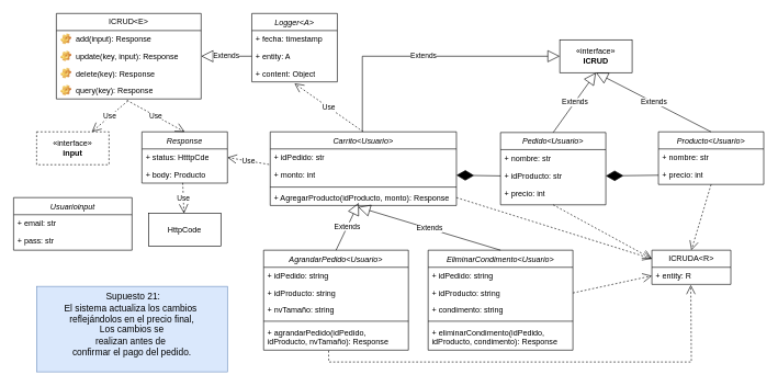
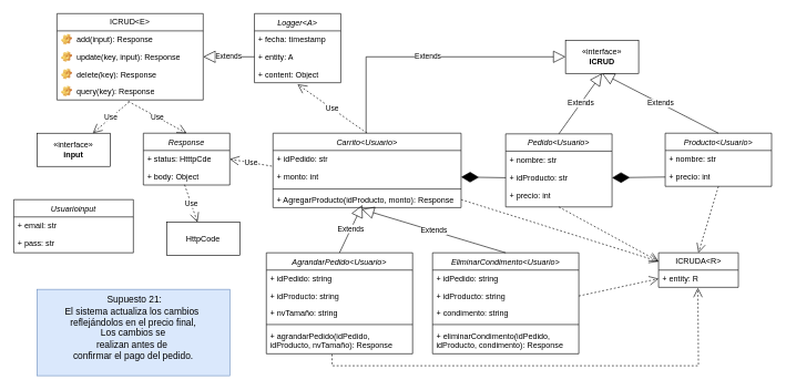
- <mxCell id="14" value="«interface»&lt;br&gt;&lt;b&gt;input&lt;/b&gt;" style="html=1;whiteSpace=wrap;dashed=1;" parent="1" vertex="1"><mxGeometry x="55" y="200" width="110" height="50" as="geometry" /></mxCell>
+ <mxCell id="14" value="«interface»&lt;br&gt;&lt;b&gt;input&lt;/b&gt;" style="html=1;whiteSpace=wrap;" parent="1" vertex="1"><mxGeometry x="55" y="200" width="110" height="50" as="geometry" /></mxCell>
- <mxCell id="21" value="+ body: Producto" style="text;strokeColor=none;fillColor=none;align=left;verticalAlign=top;spacingLeft=4;spacingRight=4;overflow=hidden;rotatable=0;points=[[0,0.5],[1,0.5]];portConstraint=eastwest;whiteSpace=wrap;html=1;" parent="19" vertex="1"><mxGeometry y="52" width="130" height="26" as="geometry" /></mxCell>
+ <mxCell id="21" value="+ body: Object" style="text;strokeColor=none;fillColor=none;align=left;verticalAlign=top;spacingLeft=4;spacingRight=4;overflow=hidden;rotatable=0;points=[[0,0.5],[1,0.5]];portConstraint=eastwest;whiteSpace=wrap;html=1;" parent="19" vertex="1"><mxGeometry y="52" width="130" height="26" as="geometry" /></mxCell>
- <mxCell id="23" value="HttpCode" style="html=1;whiteSpace=wrap;" parent="1" vertex="1"><mxGeometry x="225" y="324" width="110" height="50" as="geometry" /></mxCell>
+ <mxCell id="23" value="HttpCode" style="html=1;whiteSpace=wrap;" parent="1" vertex="1"><mxGeometry x="250" y="334" width="110" height="50" as="geometry" /></mxCell>
